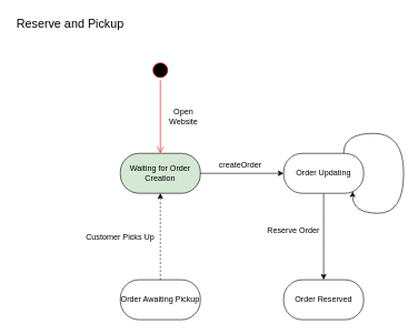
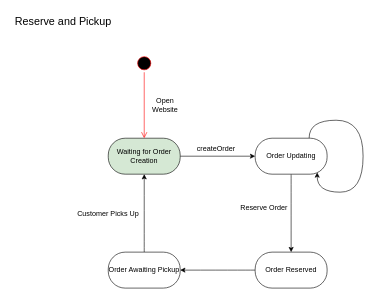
- <mxCell id="15" style="edgeStyle=orthogonalEdgeStyle;curved=1;rounded=0;orthogonalLoop=1;jettySize=auto;html=1;entryX=0.5;entryY=1;entryDx=0;entryDy=0;fontSize=12;dashed=1;" edge="1" parent="1" source="16" target="3"><mxGeometry relative="1" as="geometry" /></mxCell>
+ <mxCell id="15" style="edgeStyle=orthogonalEdgeStyle;curved=1;rounded=0;orthogonalLoop=1;jettySize=auto;html=1;entryX=0.5;entryY=1;entryDx=0;entryDy=0;fontSize=12;" edge="1" parent="1" source="16" target="3"><mxGeometry relative="1" as="geometry" /></mxCell>
+ <mxCell id="12" value="" style="edgeStyle=orthogonalEdgeStyle;curved=1;rounded=0;orthogonalLoop=1;jettySize=auto;html=1;fontSize=12;" edge="1" parent="1" source="13" target="16"><mxGeometry relative="1" as="geometry" /></mxCell>
